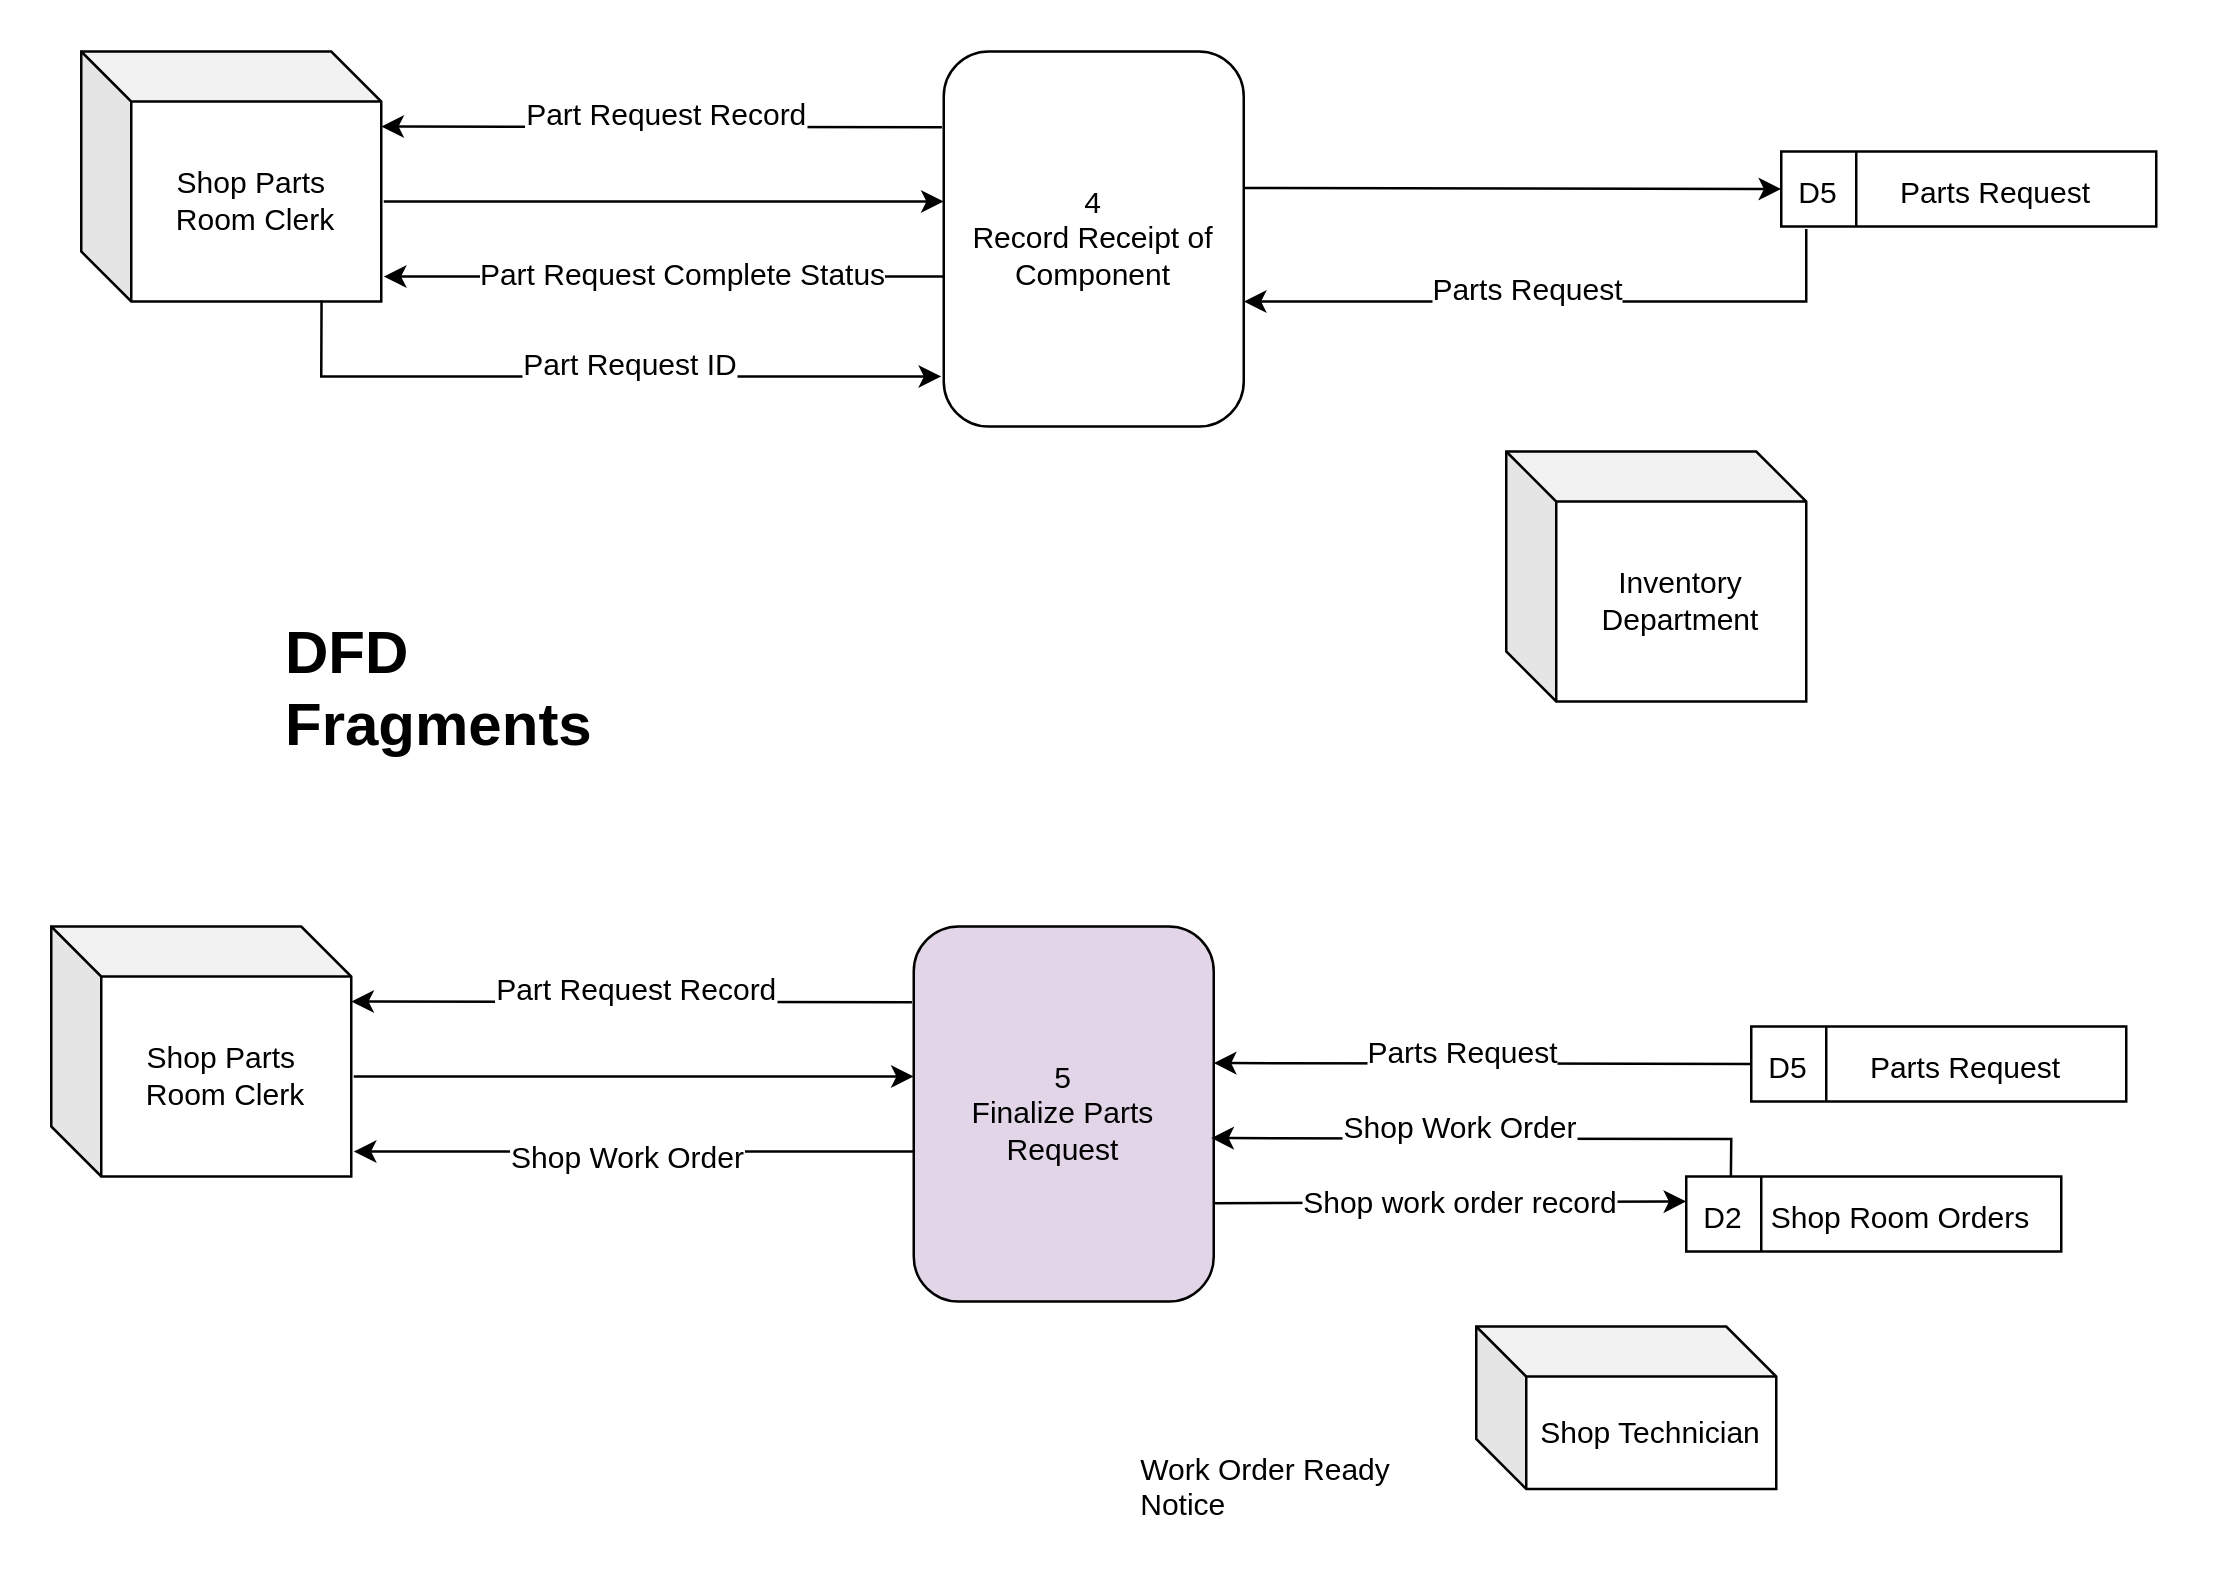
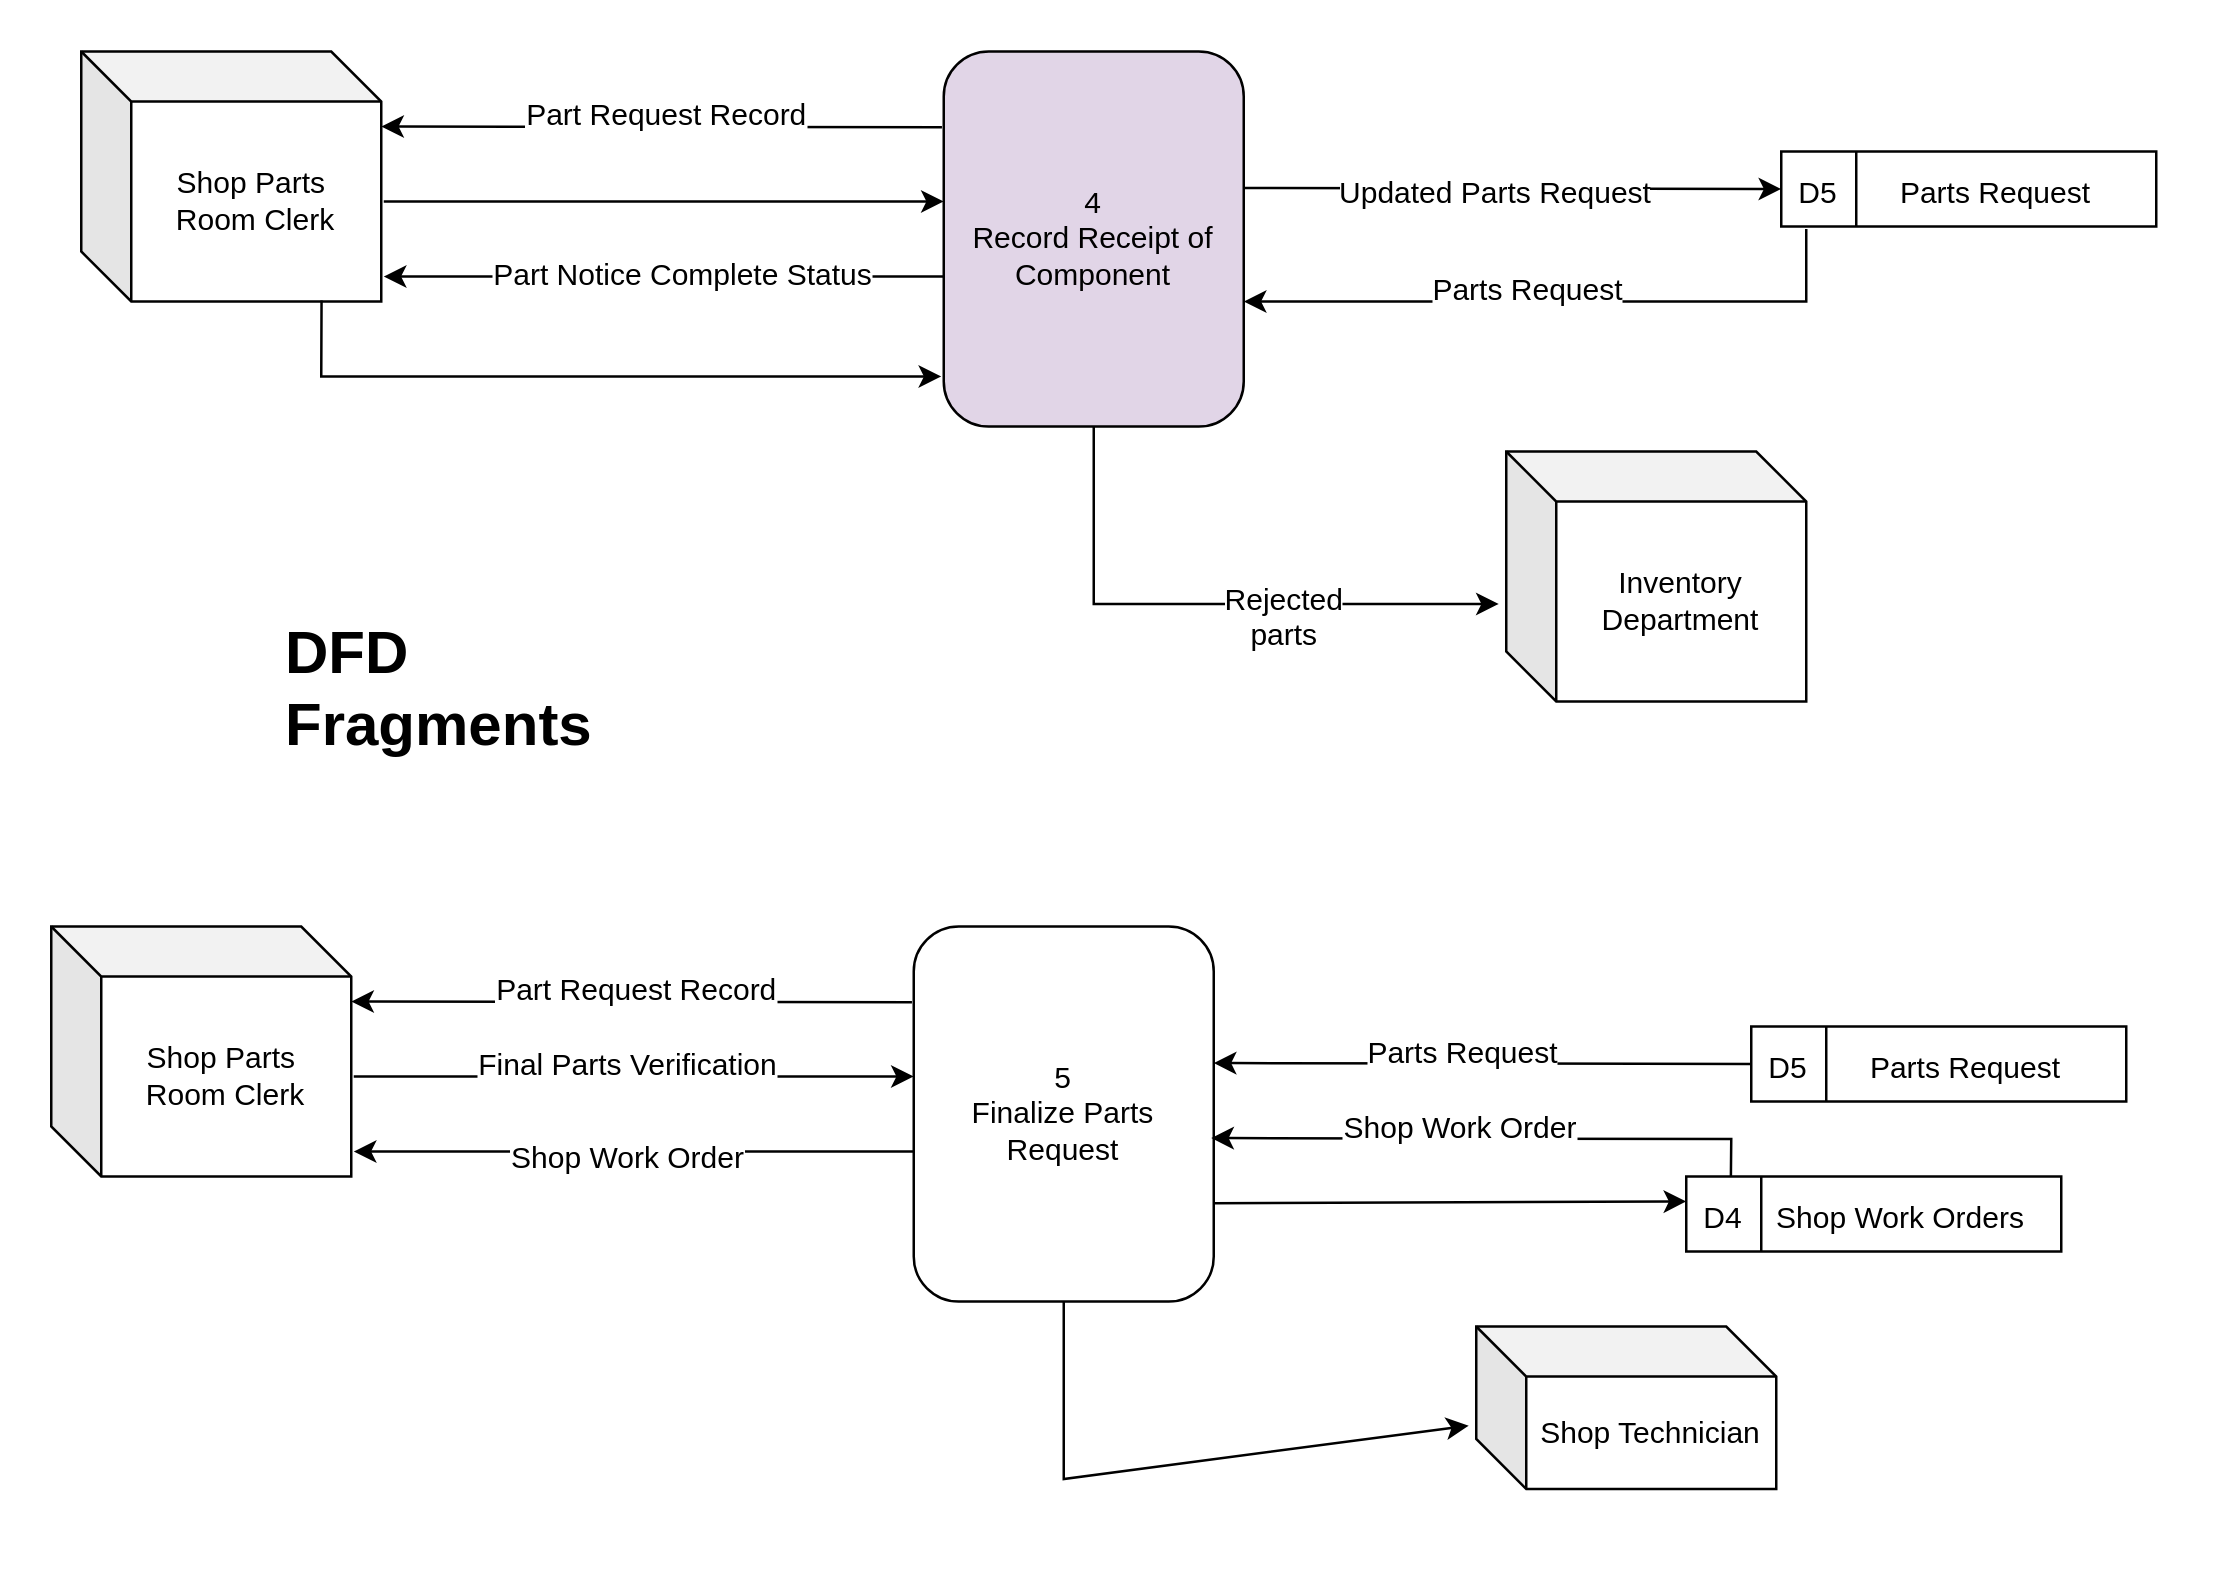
+ <mxCell id="16" value="&lt;p class=&quot;p1&quot; style=&quot;margin: 0px; font-variant-numeric: normal; font-variant-east-asian: normal; font-variant-alternates: normal; font-size-adjust: none; font-kerning: auto; font-optical-sizing: auto; font-feature-settings: normal; font-variation-settings: normal; font-variant-position: normal; font-variant-emoji: normal; font-stretch: normal; line-height: normal; text-align: start;&quot;&gt;&lt;font&gt;Updated Parts Request&lt;/font&gt;&lt;/p&gt;" style="text;html=1;align=center;verticalAlign=middle;whiteSpace=wrap;rounded=0;labelBackgroundColor=default;" vertex="1" parent="1"><mxGeometry x="522" y="61" width="152" height="30" as="geometry" /></mxCell>
- <mxCell id="3" value="4&lt;div&gt;Record Receipt of Component&lt;/div&gt;" style="rounded=1;whiteSpace=wrap;html=1;" vertex="1" parent="1"><mxGeometry x="377" y="20" width="120" height="150" as="geometry" /></mxCell>
+ <mxCell id="3" value="4&lt;div&gt;Record Receipt of Component&lt;/div&gt;" style="rounded=1;whiteSpace=wrap;html=1;fillColor=#e1d5e7;" vertex="1" parent="1"><mxGeometry x="377" y="20" width="120" height="150" as="geometry" /></mxCell>
- <mxCell id="12" value="&lt;p class=&quot;p1&quot; style=&quot;margin: 0px; font-variant-numeric: normal; font-variant-east-asian: normal; font-variant-alternates: normal; font-size-adjust: none; font-kerning: auto; font-optical-sizing: auto; font-feature-settings: normal; font-variation-settings: normal; font-variant-position: normal; font-variant-emoji: normal; font-stretch: normal; line-height: normal; text-align: start;&quot;&gt;Part Request Complete Status&lt;/p&gt;" style="text;html=1;align=center;verticalAlign=middle;whiteSpace=wrap;rounded=0;labelBackgroundColor=default;" vertex="1" parent="1"><mxGeometry x="148" y="94" width="250" height="30" as="geometry" /></mxCell>
+ <mxCell id="12" value="&lt;p class=&quot;p1&quot; style=&quot;margin: 0px; font-variant-numeric: normal; font-variant-east-asian: normal; font-variant-alternates: normal; font-size-adjust: none; font-kerning: auto; font-optical-sizing: auto; font-feature-settings: normal; font-variation-settings: normal; font-variant-position: normal; font-variant-emoji: normal; font-stretch: normal; line-height: normal; text-align: start;&quot;&gt;Part Notice Complete Status&lt;/p&gt;" style="text;html=1;align=center;verticalAlign=middle;whiteSpace=wrap;rounded=0;labelBackgroundColor=default;" vertex="1" parent="1"><mxGeometry x="148" y="94" width="250" height="30" as="geometry" /></mxCell>
- <mxCell id="13" value="&lt;p class=&quot;p1&quot; style=&quot;margin: 0px; font-variant-numeric: normal; font-variant-east-asian: normal; font-variant-alternates: normal; font-size-adjust: none; font-kerning: auto; font-optical-sizing: auto; font-feature-settings: normal; font-variation-settings: normal; font-variant-position: normal; font-variant-emoji: normal; font-stretch: normal; line-height: normal; text-align: start;&quot;&gt;&lt;font&gt;Part Request ID&lt;/font&gt;&lt;/p&gt;" style="text;html=1;align=center;verticalAlign=middle;whiteSpace=wrap;rounded=0;labelBackgroundColor=default;" vertex="1" parent="1"><mxGeometry x="202" y="130" width="100" height="30" as="geometry" /></mxCell>
+ <mxCell id="5" value="" style="endArrow=classic;html=1;rounded=0;entryX=-0.025;entryY=0.61;entryDx=0;entryDy=0;entryPerimeter=0;exitX=0.5;exitY=1;exitDx=0;exitDy=0;" edge="1" parent="1" source="3" target="4"><mxGeometry relative="1" as="geometry"><mxPoint x="512" y="210" as="sourcePoint" /><mxPoint x="552" y="350" as="targetPoint" /><Array as="points"><mxPoint x="437" y="241" /></Array></mxGeometry></mxCell>
+ <mxCell id="6" value="&lt;p style=&quot;margin: 0px; font-variant-numeric: normal; font-variant-east-asian: normal; font-variant-alternates: normal; font-size-adjust: none; font-kerning: auto; font-optical-sizing: auto; font-feature-settings: normal; font-variation-settings: normal; font-variant-position: normal; font-variant-emoji: normal; font-stretch: normal; line-height: normal; text-wrap-mode: wrap;&quot; class=&quot;p1&quot;&gt;&lt;font style=&quot;font-size: 12px;&quot;&gt;Rejected parts&lt;/font&gt;&lt;/p&gt;" style="edgeLabel;html=1;align=center;verticalAlign=middle;resizable=0;points=[];" vertex="1" connectable="0" parent="5"><mxGeometry x="-0.04" y="-4" relative="1" as="geometry"><mxPoint x="34" as="offset" /></mxGeometry></mxCell>
+ <mxCell id="28" value="&lt;p style=&quot;margin: 0px; font-variant-numeric: normal; font-variant-east-asian: normal; font-variant-alternates: normal; font-size-adjust: none; font-kerning: auto; font-optical-sizing: auto; font-feature-settings: normal; font-variation-settings: normal; font-variant-position: normal; font-variant-emoji: normal; font-stretch: normal; line-height: normal; text-align: start;&quot; class=&quot;p1&quot;&gt;Final Parts Verification&lt;/p&gt;" style="text;html=1;align=center;verticalAlign=middle;whiteSpace=wrap;rounded=0;labelBackgroundColor=default;" vertex="1" parent="1"><mxGeometry x="166" y="410" width="170" height="30" as="geometry" /></mxCell>
- <mxCell id="21" value="5&lt;div&gt;Finalize Parts Request&lt;/div&gt;" style="rounded=1;whiteSpace=wrap;html=1;fillColor=#e1d5e7;" vertex="1" parent="1"><mxGeometry x="365" y="370" width="120" height="150" as="geometry" /></mxCell>
+ <mxCell id="21" value="5&lt;div&gt;Finalize Parts Request&lt;/div&gt;" style="rounded=1;whiteSpace=wrap;html=1;" vertex="1" parent="1"><mxGeometry x="365" y="370" width="120" height="150" as="geometry" /></mxCell>
- <mxCell id="46" value="&lt;p class=&quot;p1&quot; style=&quot;margin: 0px; font-variant-numeric: normal; font-variant-east-asian: normal; font-variant-alternates: normal; font-size-adjust: none; font-kerning: auto; font-optical-sizing: auto; font-feature-settings: normal; font-variation-settings: normal; font-variant-position: normal; font-variant-emoji: normal; font-stretch: normal; line-height: normal; text-align: start;&quot;&gt;&lt;font&gt;Shop work order record&lt;/font&gt;&lt;/p&gt;" style="text;html=1;align=center;verticalAlign=middle;whiteSpace=wrap;rounded=0;labelBackgroundColor=default;" vertex="1" parent="1"><mxGeometry x="508" y="465" width="152" height="30" as="geometry" /></mxCell>
- <mxCell id="38" value="&lt;p class=&quot;p1&quot; style=&quot;margin: 0px; font-variant-numeric: normal; font-variant-east-asian: normal; font-variant-alternates: normal; font-size-adjust: none; font-kerning: auto; font-optical-sizing: auto; font-feature-settings: normal; font-variation-settings: normal; font-variant-position: normal; font-variant-emoji: normal; font-stretch: normal; line-height: normal; text-align: start;&quot;&gt;&lt;font&gt;D2&lt;/font&gt;&lt;/p&gt;" style="text;html=1;align=center;verticalAlign=middle;whiteSpace=wrap;rounded=0;labelBackgroundColor=default;" vertex="1" parent="1"><mxGeometry x="679" y="471" width="20" height="30" as="geometry" /></mxCell>
+ <mxCell id="38" value="&lt;p class=&quot;p1&quot; style=&quot;margin: 0px; font-variant-numeric: normal; font-variant-east-asian: normal; font-variant-alternates: normal; font-size-adjust: none; font-kerning: auto; font-optical-sizing: auto; font-feature-settings: normal; font-variation-settings: normal; font-variant-position: normal; font-variant-emoji: normal; font-stretch: normal; line-height: normal; text-align: start;&quot;&gt;&lt;font&gt;D4&lt;/font&gt;&lt;/p&gt;" style="text;html=1;align=center;verticalAlign=middle;whiteSpace=wrap;rounded=0;labelBackgroundColor=default;" vertex="1" parent="1"><mxGeometry x="679" y="471" width="20" height="30" as="geometry" /></mxCell>
- <mxCell id="36" value="&lt;p class=&quot;p1&quot; style=&quot;margin: 0px; font-variant-numeric: normal; font-variant-east-asian: normal; font-variant-alternates: normal; font-size-adjust: none; font-kerning: auto; font-optical-sizing: auto; font-feature-settings: normal; font-variation-settings: normal; font-variant-position: normal; font-variant-emoji: normal; font-stretch: normal; line-height: normal; text-align: start;&quot;&gt;&lt;font&gt;Shop Room Orders&lt;/font&gt;&lt;/p&gt;" style="text;html=1;align=center;verticalAlign=middle;whiteSpace=wrap;rounded=0;labelBackgroundColor=default;" vertex="1" parent="1"><mxGeometry x="684" y="471" width="152" height="30" as="geometry" /></mxCell>
+ <mxCell id="36" value="&lt;p class=&quot;p1&quot; style=&quot;margin: 0px; font-variant-numeric: normal; font-variant-east-asian: normal; font-variant-alternates: normal; font-size-adjust: none; font-kerning: auto; font-optical-sizing: auto; font-feature-settings: normal; font-variation-settings: normal; font-variant-position: normal; font-variant-emoji: normal; font-stretch: normal; line-height: normal; text-align: start;&quot;&gt;&lt;font&gt;Shop Work Orders&lt;/font&gt;&lt;/p&gt;" style="text;html=1;align=center;verticalAlign=middle;whiteSpace=wrap;rounded=0;labelBackgroundColor=default;" vertex="1" parent="1"><mxGeometry x="684" y="471" width="152" height="30" as="geometry" /></mxCell>
+ <mxCell id="23" value="" style="endArrow=classic;html=1;rounded=0;entryX=-0.025;entryY=0.61;entryDx=0;entryDy=0;entryPerimeter=0;exitX=0.5;exitY=1;exitDx=0;exitDy=0;" edge="1" parent="1" source="21" target="22"><mxGeometry relative="1" as="geometry"><mxPoint x="500" y="560" as="sourcePoint" /><mxPoint x="540" y="700" as="targetPoint" /><Array as="points"><mxPoint x="425" y="591" /></Array></mxGeometry></mxCell>
- <mxCell id="39" value="&lt;p class=&quot;p1&quot; style=&quot;margin: 0px; font-variant-numeric: normal; font-variant-east-asian: normal; font-variant-alternates: normal; font-size-adjust: none; font-kerning: auto; font-optical-sizing: auto; font-feature-settings: normal; font-variation-settings: normal; font-variant-position: normal; font-variant-emoji: normal; font-stretch: normal; line-height: normal; text-align: start;&quot;&gt;Work Order Ready&lt;/p&gt;&lt;p class=&quot;p1&quot; style=&quot;margin: 0px; font-variant-numeric: normal; font-variant-east-asian: normal; font-variant-alternates: normal; font-size-adjust: none; font-kerning: auto; font-optical-sizing: auto; font-feature-settings: normal; font-variation-settings: normal; font-variant-position: normal; font-variant-emoji: normal; font-stretch: normal; line-height: normal; text-align: start;&quot;&gt;Notice&lt;/p&gt;" style="text;html=1;align=center;verticalAlign=middle;whiteSpace=wrap;rounded=0;labelBackgroundColor=default;" vertex="1" parent="1"><mxGeometry x="430" y="579" width="152" height="30" as="geometry" /></mxCell>
